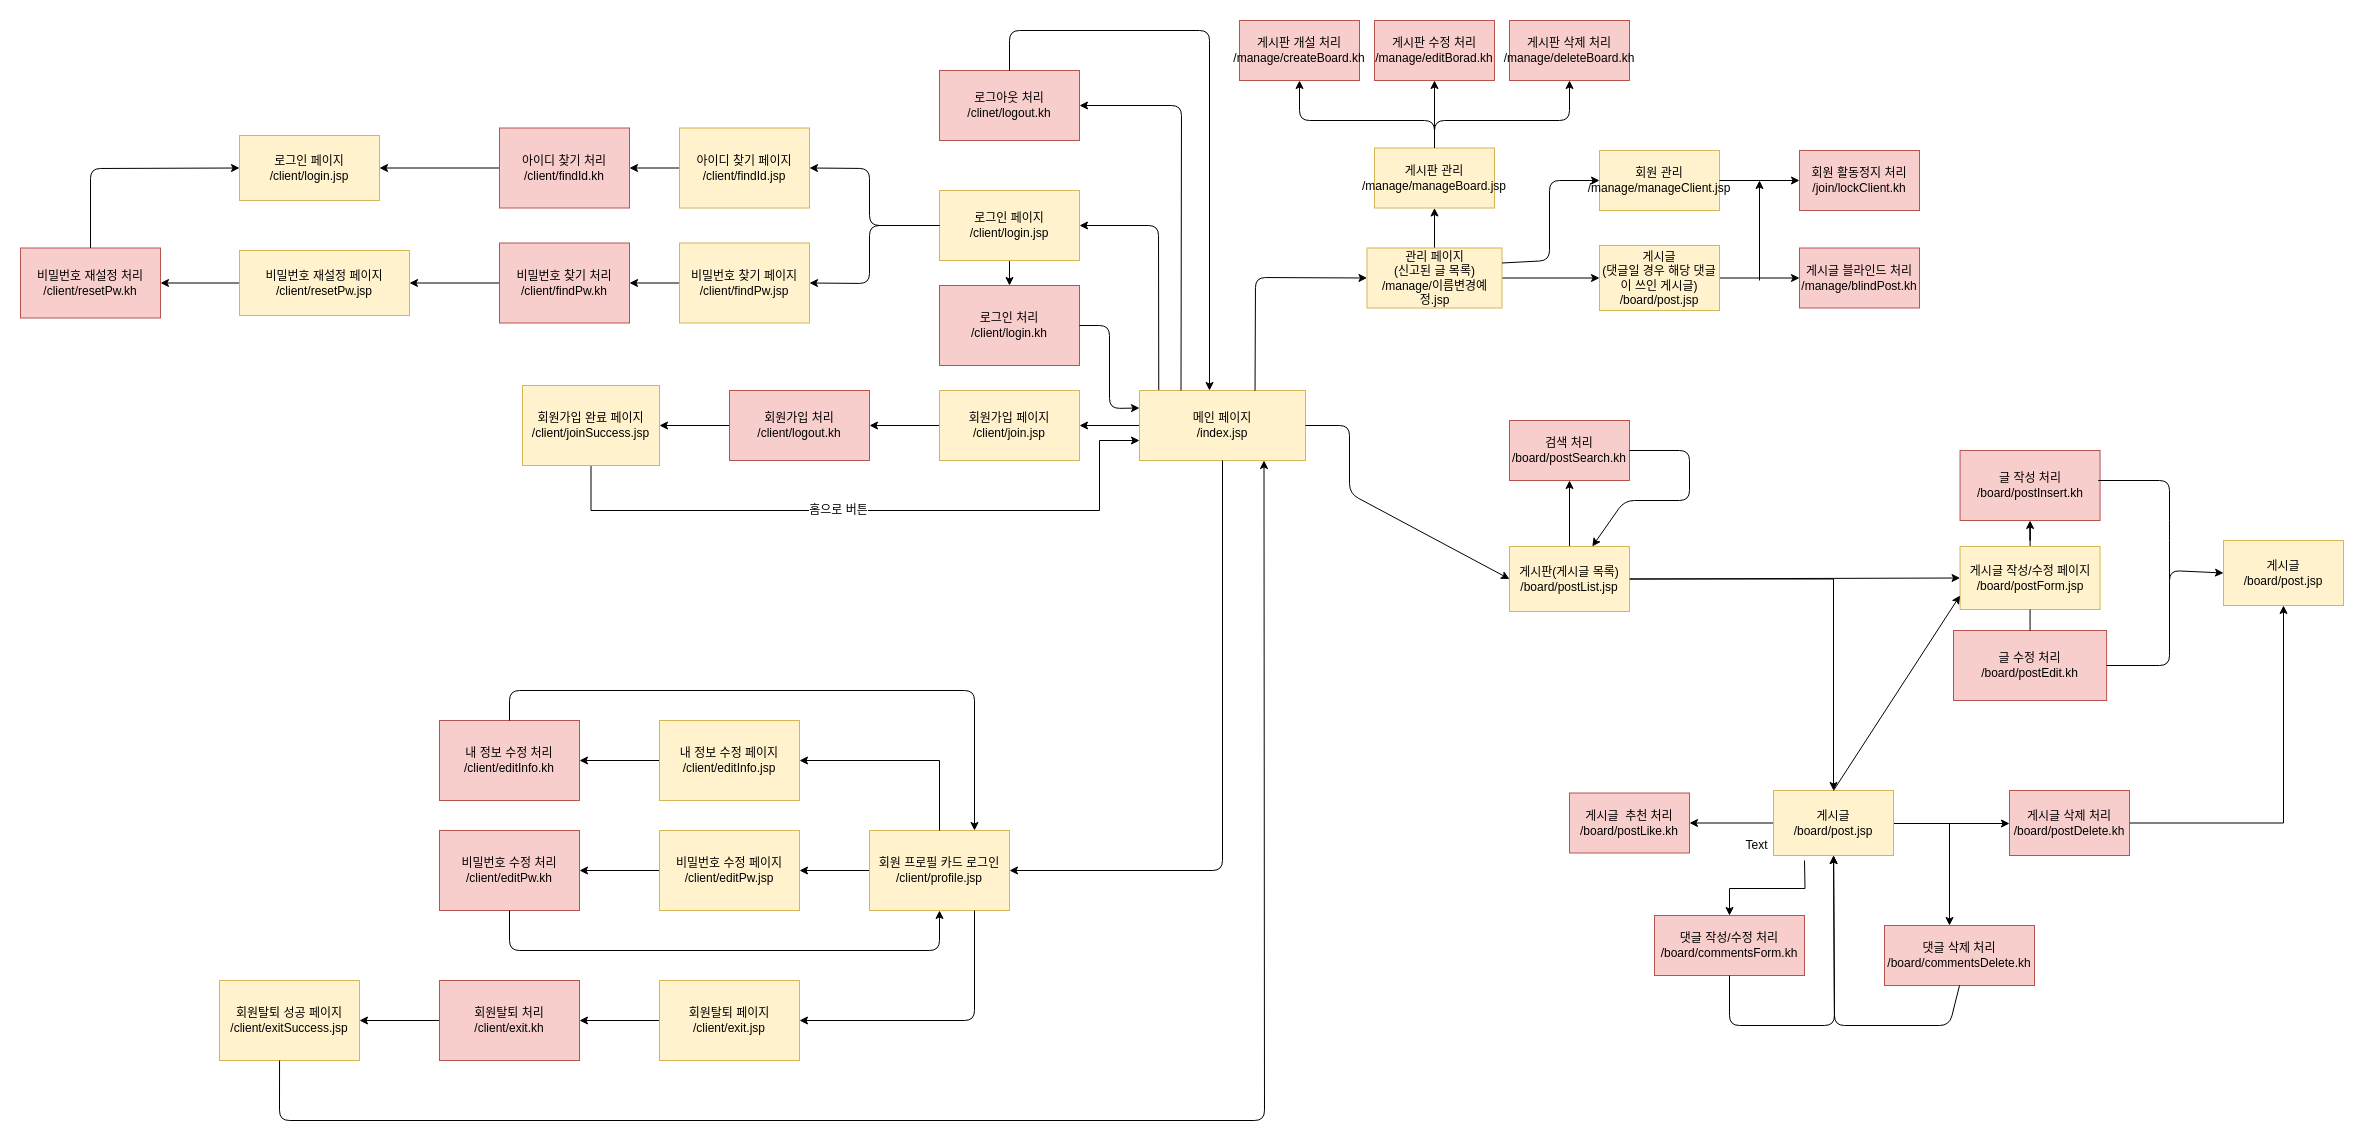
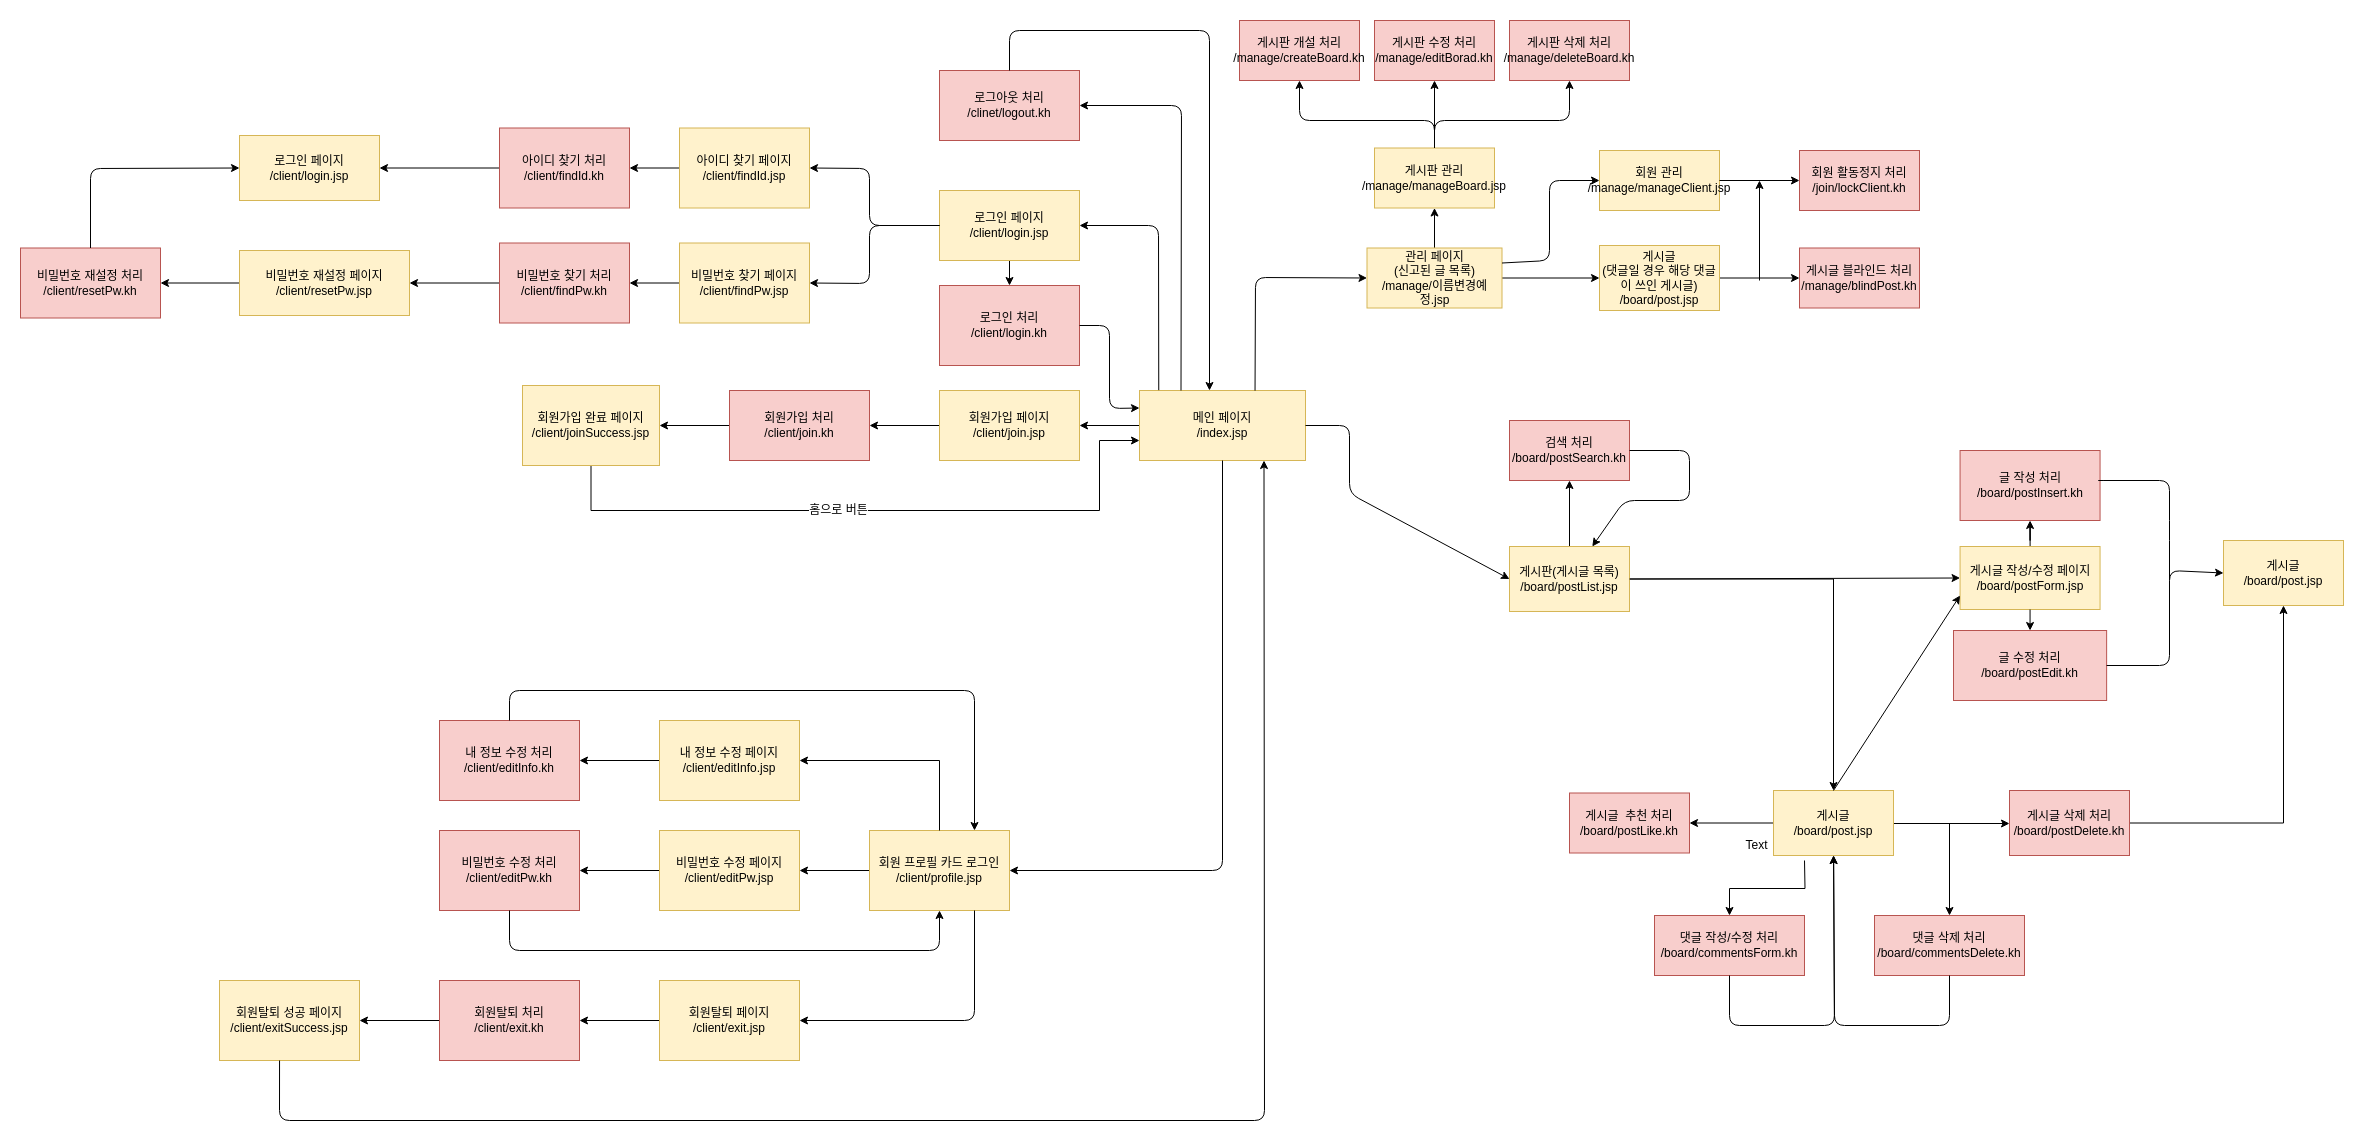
- <mxCell id="9" value="&lt;div&gt;회원가입 처리&lt;br&gt;&lt;/div&gt;&lt;div&gt;/client/logout.kh&lt;br&gt;&lt;/div&gt;" style="rounded=0;whiteSpace=wrap;html=1;fillColor=#f8cecc;strokeColor=#b85450;" parent="1" vertex="1"><mxGeometry x="729" y="390" width="140" height="70" as="geometry" /></mxCell>
+ <mxCell id="9" value="&lt;div&gt;회원가입 처리&lt;br&gt;&lt;/div&gt;&lt;div&gt;/client/join.kh&lt;br&gt;&lt;/div&gt;" style="rounded=0;whiteSpace=wrap;html=1;fillColor=#f8cecc;strokeColor=#b85450;" parent="1" vertex="1"><mxGeometry x="729" y="390" width="140" height="70" as="geometry" /></mxCell>
- <mxCell id="88" value="" style="edgeStyle=orthogonalEdgeStyle;rounded=0;orthogonalLoop=1;jettySize=auto;html=1;exitX=0.5;exitY=1;exitDx=0;exitDy=0;entryX=0.5;entryY=0;entryDx=0;entryDy=0;endArrow=none;" parent="1" source="81" target="87" edge="1"><mxGeometry relative="1" as="geometry"><mxPoint x="2143" y="628" as="sourcePoint" /><mxPoint x="2143" y="601" as="targetPoint" /></mxGeometry></mxCell>
+ <mxCell id="88" value="" style="edgeStyle=orthogonalEdgeStyle;rounded=0;orthogonalLoop=1;jettySize=auto;html=1;exitX=0.5;exitY=1;exitDx=0;exitDy=0;entryX=0.5;entryY=0;entryDx=0;entryDy=0;" parent="1" source="81" target="87" edge="1"><mxGeometry relative="1" as="geometry"><mxPoint x="2143" y="628" as="sourcePoint" /><mxPoint x="2143" y="601" as="targetPoint" /></mxGeometry></mxCell>
- <mxCell id="54" value="&lt;div&gt;댓글 삭제 처리&lt;/div&gt;&lt;div&gt;/board/commentsDelete.kh&lt;br&gt;&lt;/div&gt;" style="rounded=0;whiteSpace=wrap;html=1;fillColor=#f8cecc;strokeColor=#b85450;" parent="1" vertex="1"><mxGeometry x="1884" y="925" width="150" height="60" as="geometry" /></mxCell>
+ <mxCell id="54" value="&lt;div&gt;댓글 삭제 처리&lt;/div&gt;&lt;div&gt;/board/commentsDelete.kh&lt;br&gt;&lt;/div&gt;" style="rounded=0;whiteSpace=wrap;html=1;fillColor=#f8cecc;strokeColor=#b85450;" parent="1" vertex="1"><mxGeometry x="1874" y="915" width="150" height="60" as="geometry" /></mxCell>
